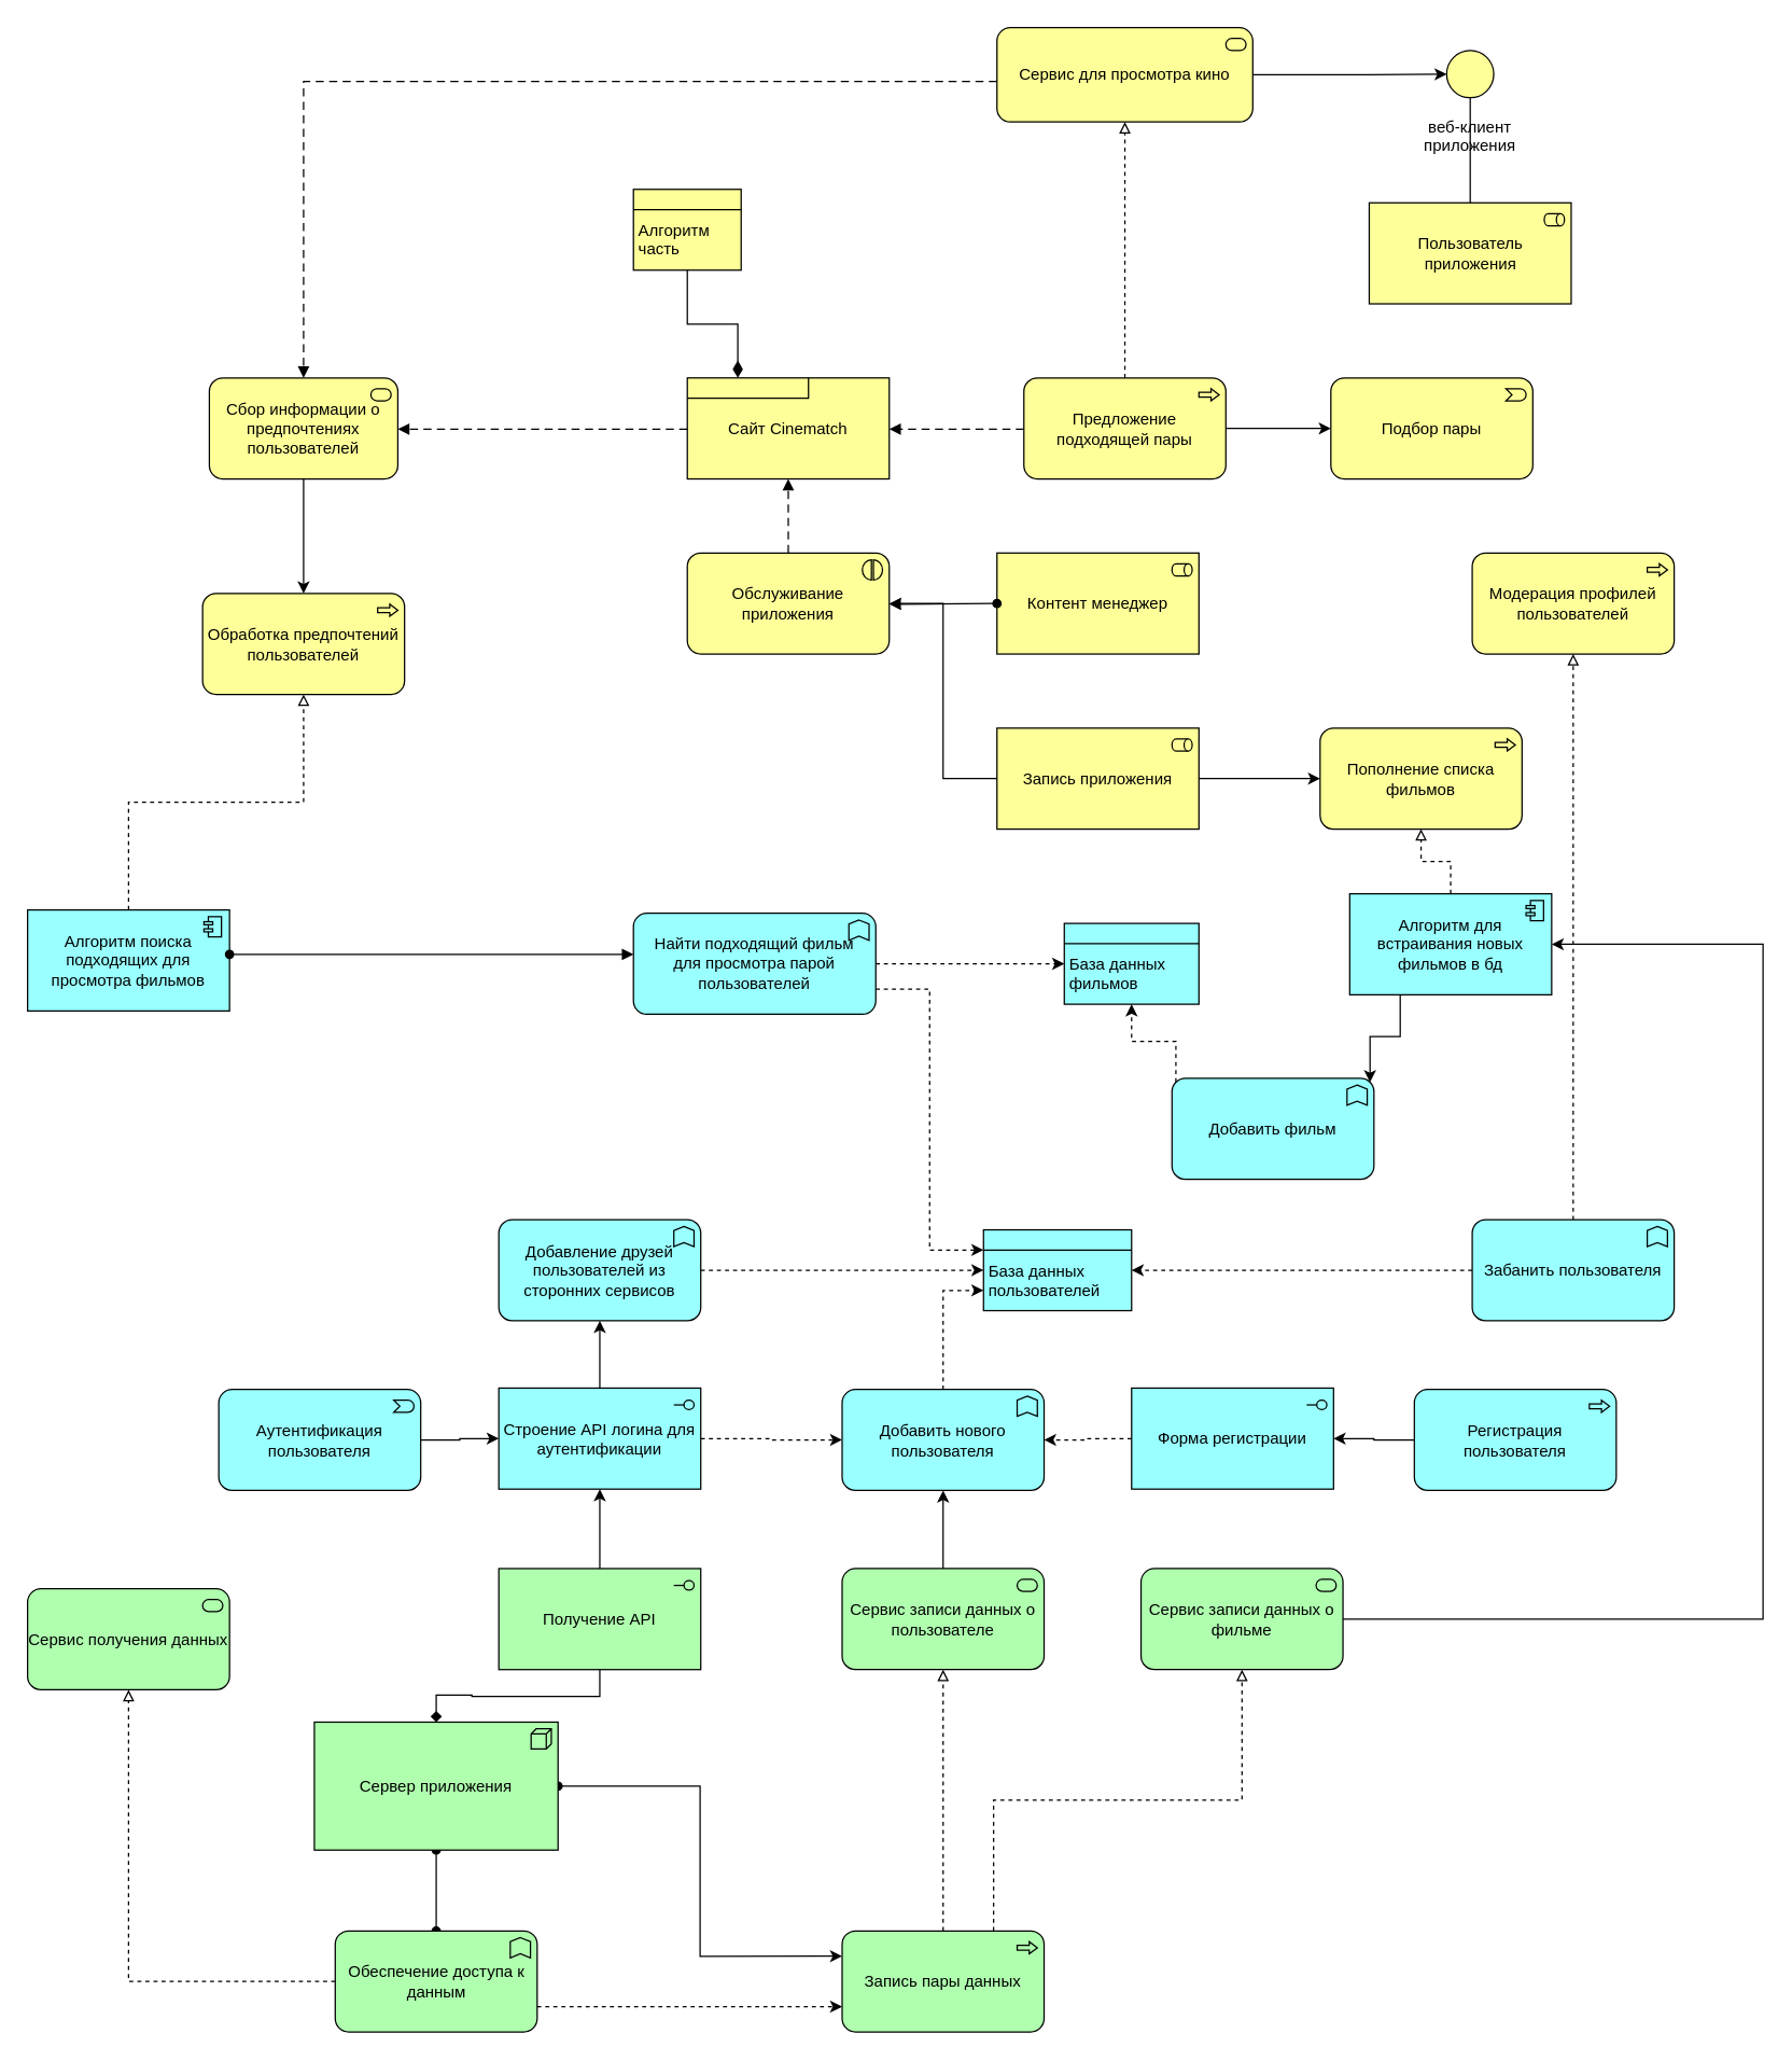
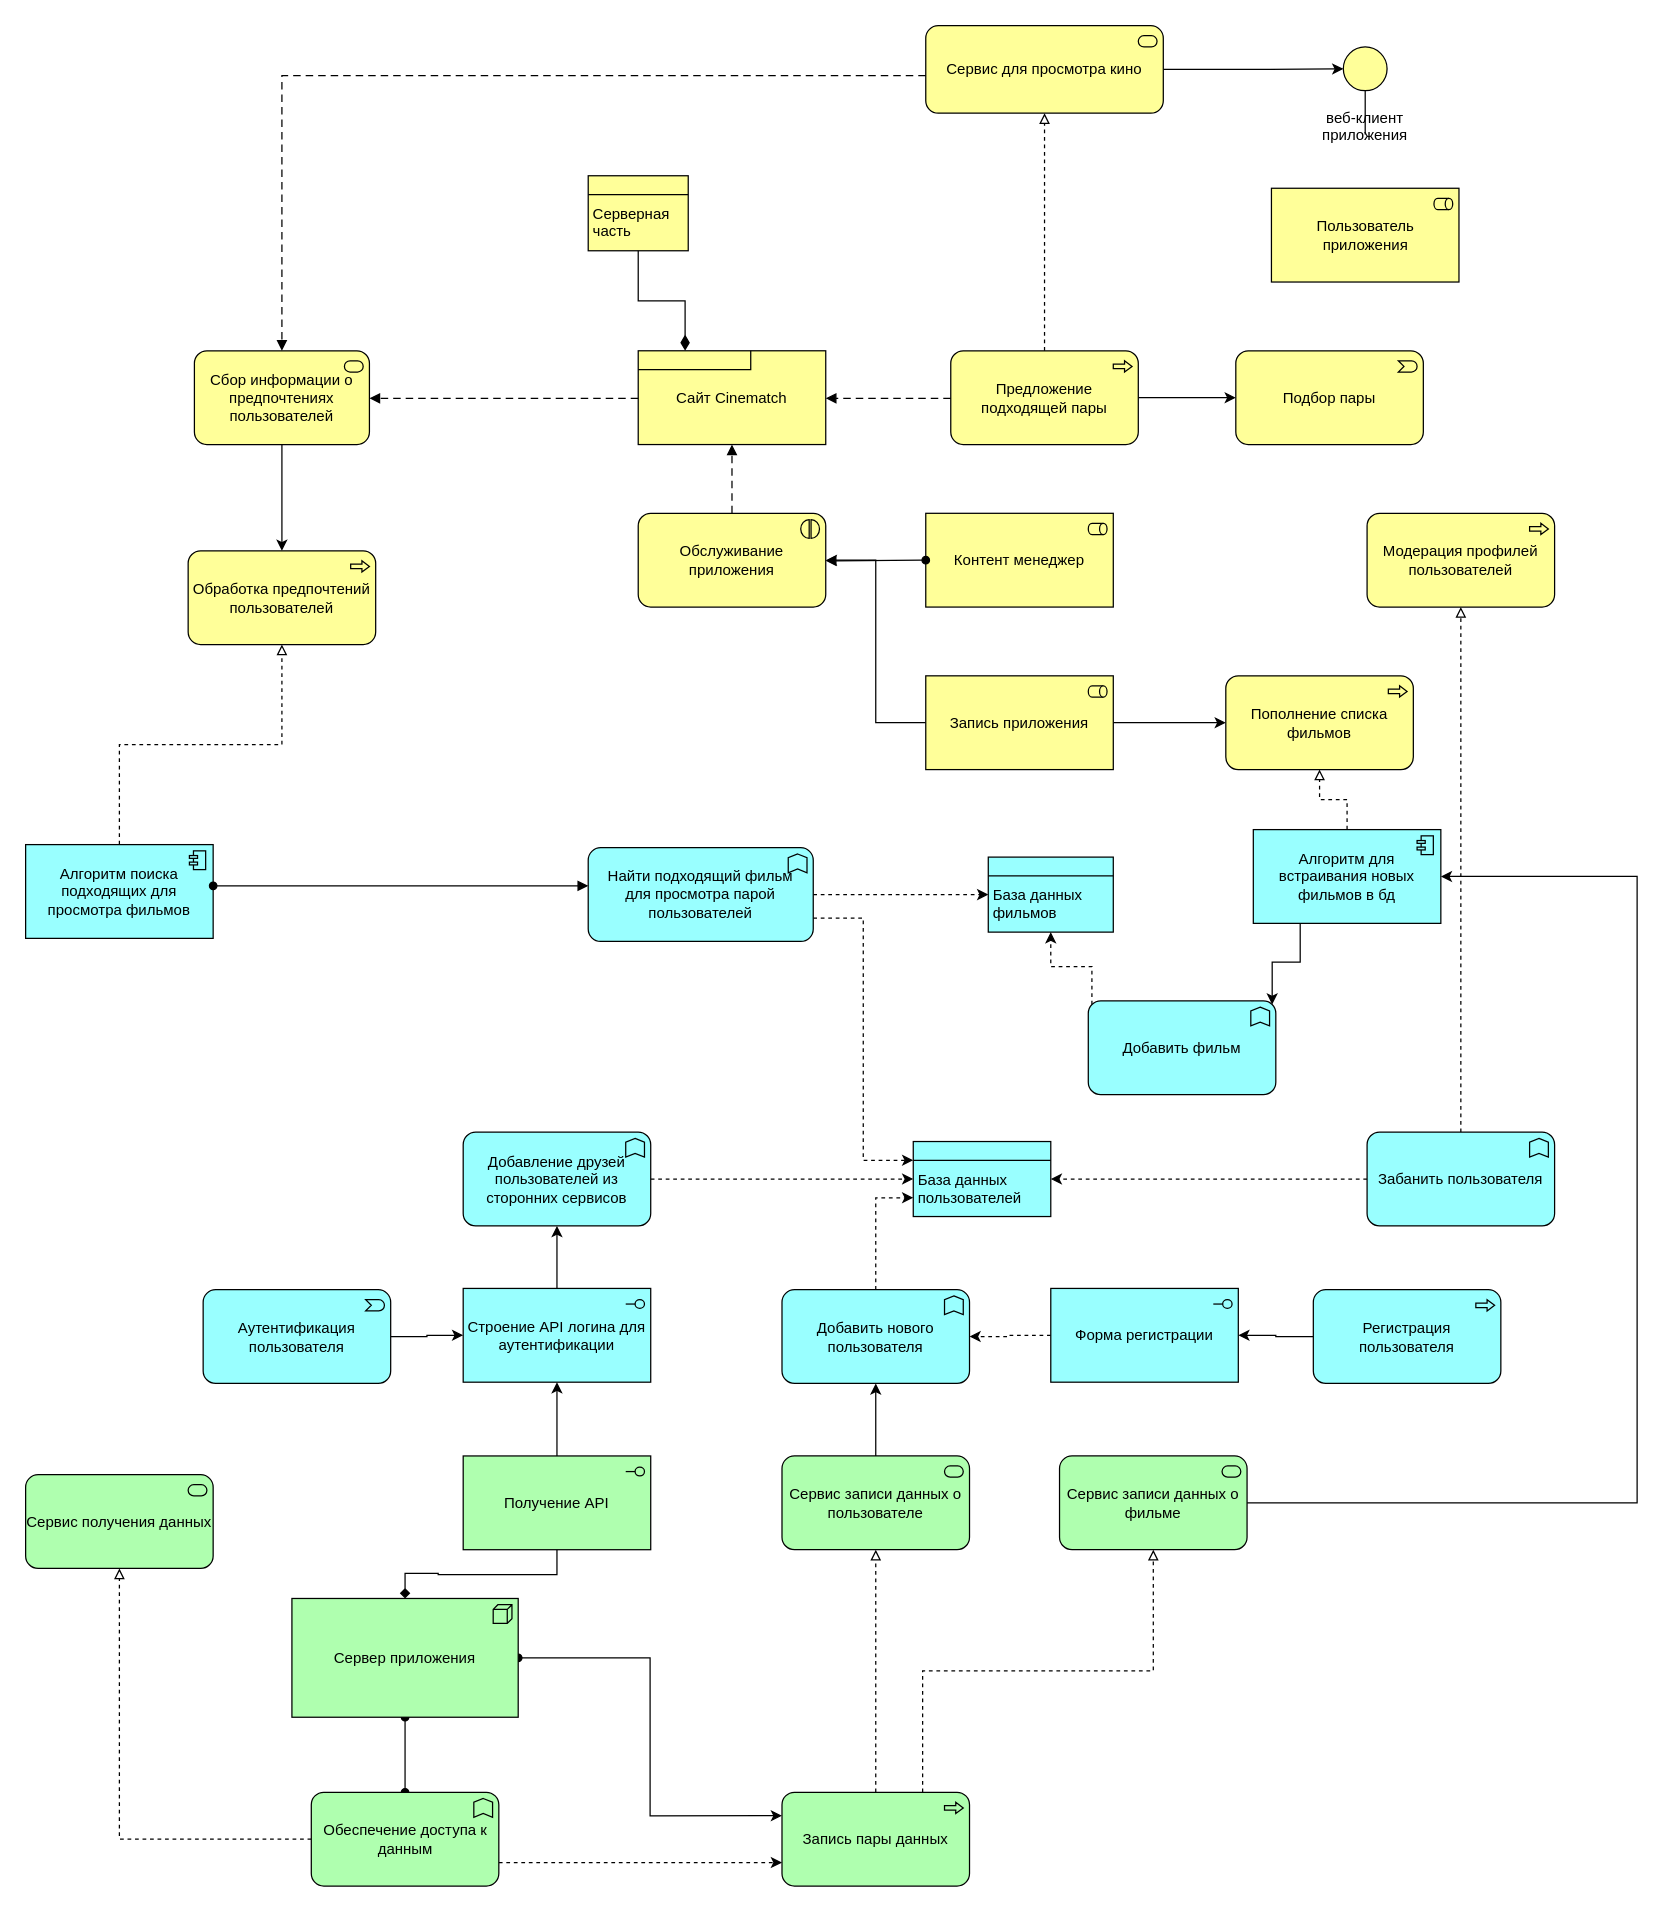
- <mxCell id="56" style="edgeStyle=orthogonalEdgeStyle;rounded=0;orthogonalLoop=1;jettySize=auto;html=1;exitX=0;exitY=0.5;exitDx=0;exitDy=0;exitPerimeter=0;entryX=0.5;entryY=0;entryDx=0;entryDy=0;entryPerimeter=0;endArrow=none;endFill=0;" edge="1" parent="1" source="57" target="55"><mxGeometry relative="1" as="geometry" /></mxCell>
- <mxCell id="5" value="&lt;table cellpadding=&quot;0&quot; cellspacing=&quot;0&quot; style=&quot;font-size:1em;width:100%;height:100%;&quot;&gt;&lt;tbody&gt;&lt;tr style=&quot;height:20px;&quot;&gt;&lt;td align=&quot;center&quot;&gt;&lt;/td&gt;&lt;/tr&gt;&lt;tr&gt;&lt;td align=&quot;left&quot; valign=&quot;top&quot; style=&quot;padding:4px;&quot;&gt;Алгоритм часть&lt;/td&gt;&lt;/tr&gt;&lt;/tbody&gt;&lt;/table&gt;" style="html=1;outlineConnect=0;whiteSpace=wrap;fillColor=#ffff99;shape=mxgraph.archimate3.businessObject;overflow=fill;" vertex="1" parent="1"><mxGeometry x="470" y="140" width="80" height="60" as="geometry" /></mxCell>
+ <mxCell id="5" value="&lt;table cellpadding=&quot;0&quot; cellspacing=&quot;0&quot; style=&quot;font-size:1em;width:100%;height:100%;&quot;&gt;&lt;tbody&gt;&lt;tr style=&quot;height:20px;&quot;&gt;&lt;td align=&quot;center&quot;&gt;&lt;/td&gt;&lt;/tr&gt;&lt;tr&gt;&lt;td align=&quot;left&quot; valign=&quot;top&quot; style=&quot;padding:4px;&quot;&gt;Серверная часть&lt;/td&gt;&lt;/tr&gt;&lt;/tbody&gt;&lt;/table&gt;" style="html=1;outlineConnect=0;whiteSpace=wrap;fillColor=#ffff99;shape=mxgraph.archimate3.businessObject;overflow=fill;" vertex="1" parent="1"><mxGeometry x="470" y="140" width="80" height="60" as="geometry" /></mxCell>
- <mxCell id="46" value="" style="edgeStyle=orthogonalEdgeStyle;rounded=0;orthogonalLoop=1;jettySize=auto;html=1;dashed=1;" edge="1" parent="1" source="47" target="49"><mxGeometry relative="1" as="geometry" /></mxCell>
